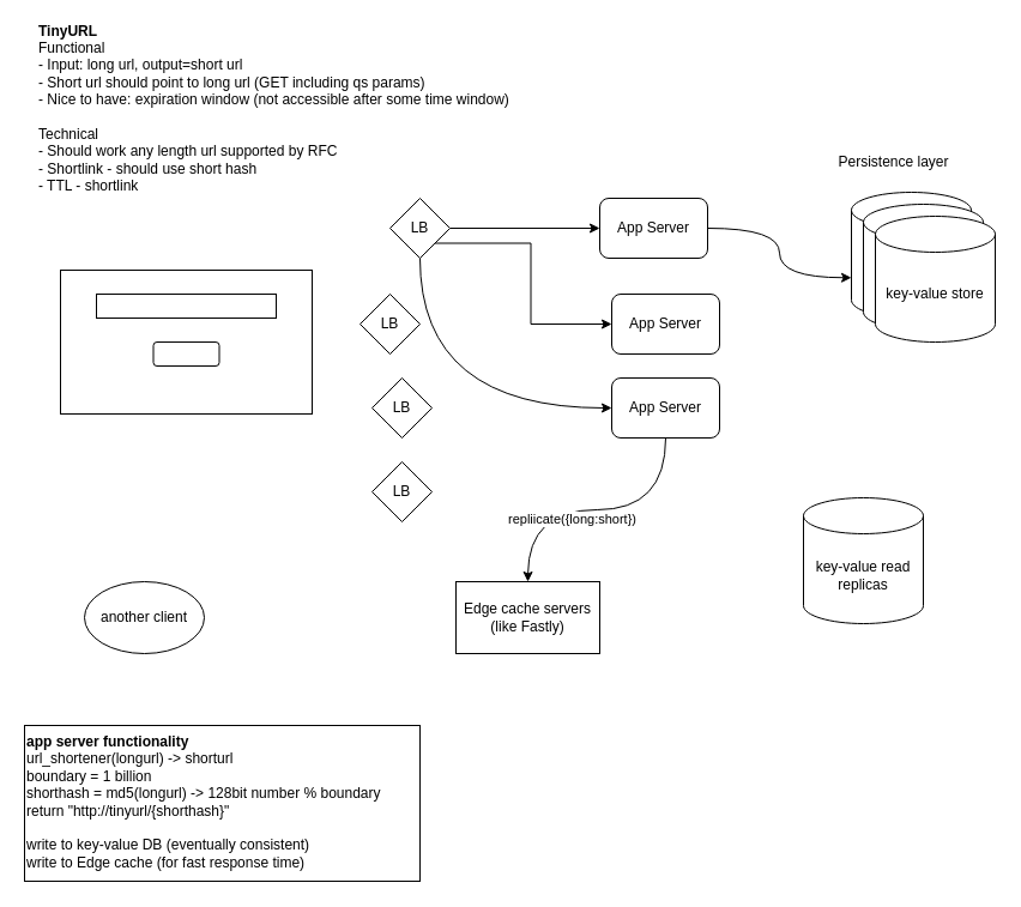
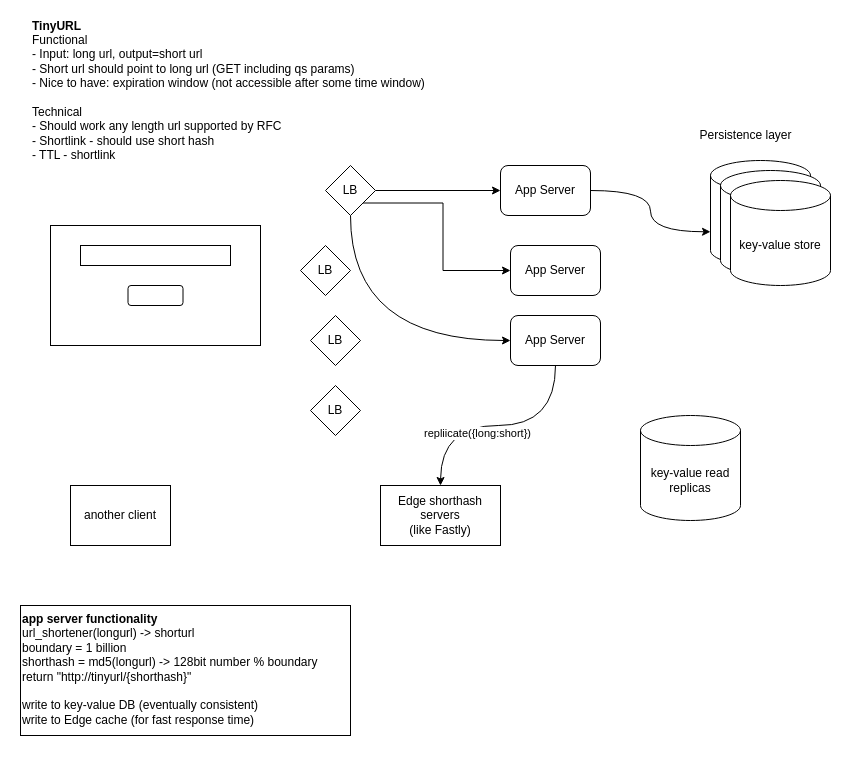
- <mxCell id="23" value="key-value read replicas" style="shape=cylinder3;whiteSpace=wrap;html=1;boundedLbl=1;backgroundOutline=1;size=15;" vertex="1" parent="1"><mxGeometry x="670" y="415" width="100" height="105" as="geometry" /></mxCell>
+ <mxCell id="23" value="key-value read replicas" style="shape=cylinder3;whiteSpace=wrap;html=1;boundedLbl=1;backgroundOutline=1;size=15;" vertex="1" parent="1"><mxGeometry x="640" y="415" width="100" height="105" as="geometry" /></mxCell>
- <mxCell id="25" value="another client" style="ellipse;whiteSpace=wrap;html=1;" vertex="1" parent="1"><mxGeometry x="70" y="485" width="100" height="60" as="geometry" /></mxCell>
+ <mxCell id="25" value="another client" style="rounded=0;whiteSpace=wrap;html=1;" vertex="1" parent="1"><mxGeometry x="70" y="485" width="100" height="60" as="geometry" /></mxCell>
- <mxCell id="24" value="Edge cache servers&lt;br&gt;(like Fastly)" style="rounded=0;whiteSpace=wrap;html=1;" vertex="1" parent="1"><mxGeometry x="380" y="485" width="120" height="60" as="geometry" /></mxCell>
+ <mxCell id="24" value="Edge shorthash servers&lt;br&gt;(like Fastly)" style="rounded=0;whiteSpace=wrap;html=1;" vertex="1" parent="1"><mxGeometry x="380" y="485" width="120" height="60" as="geometry" /></mxCell>
